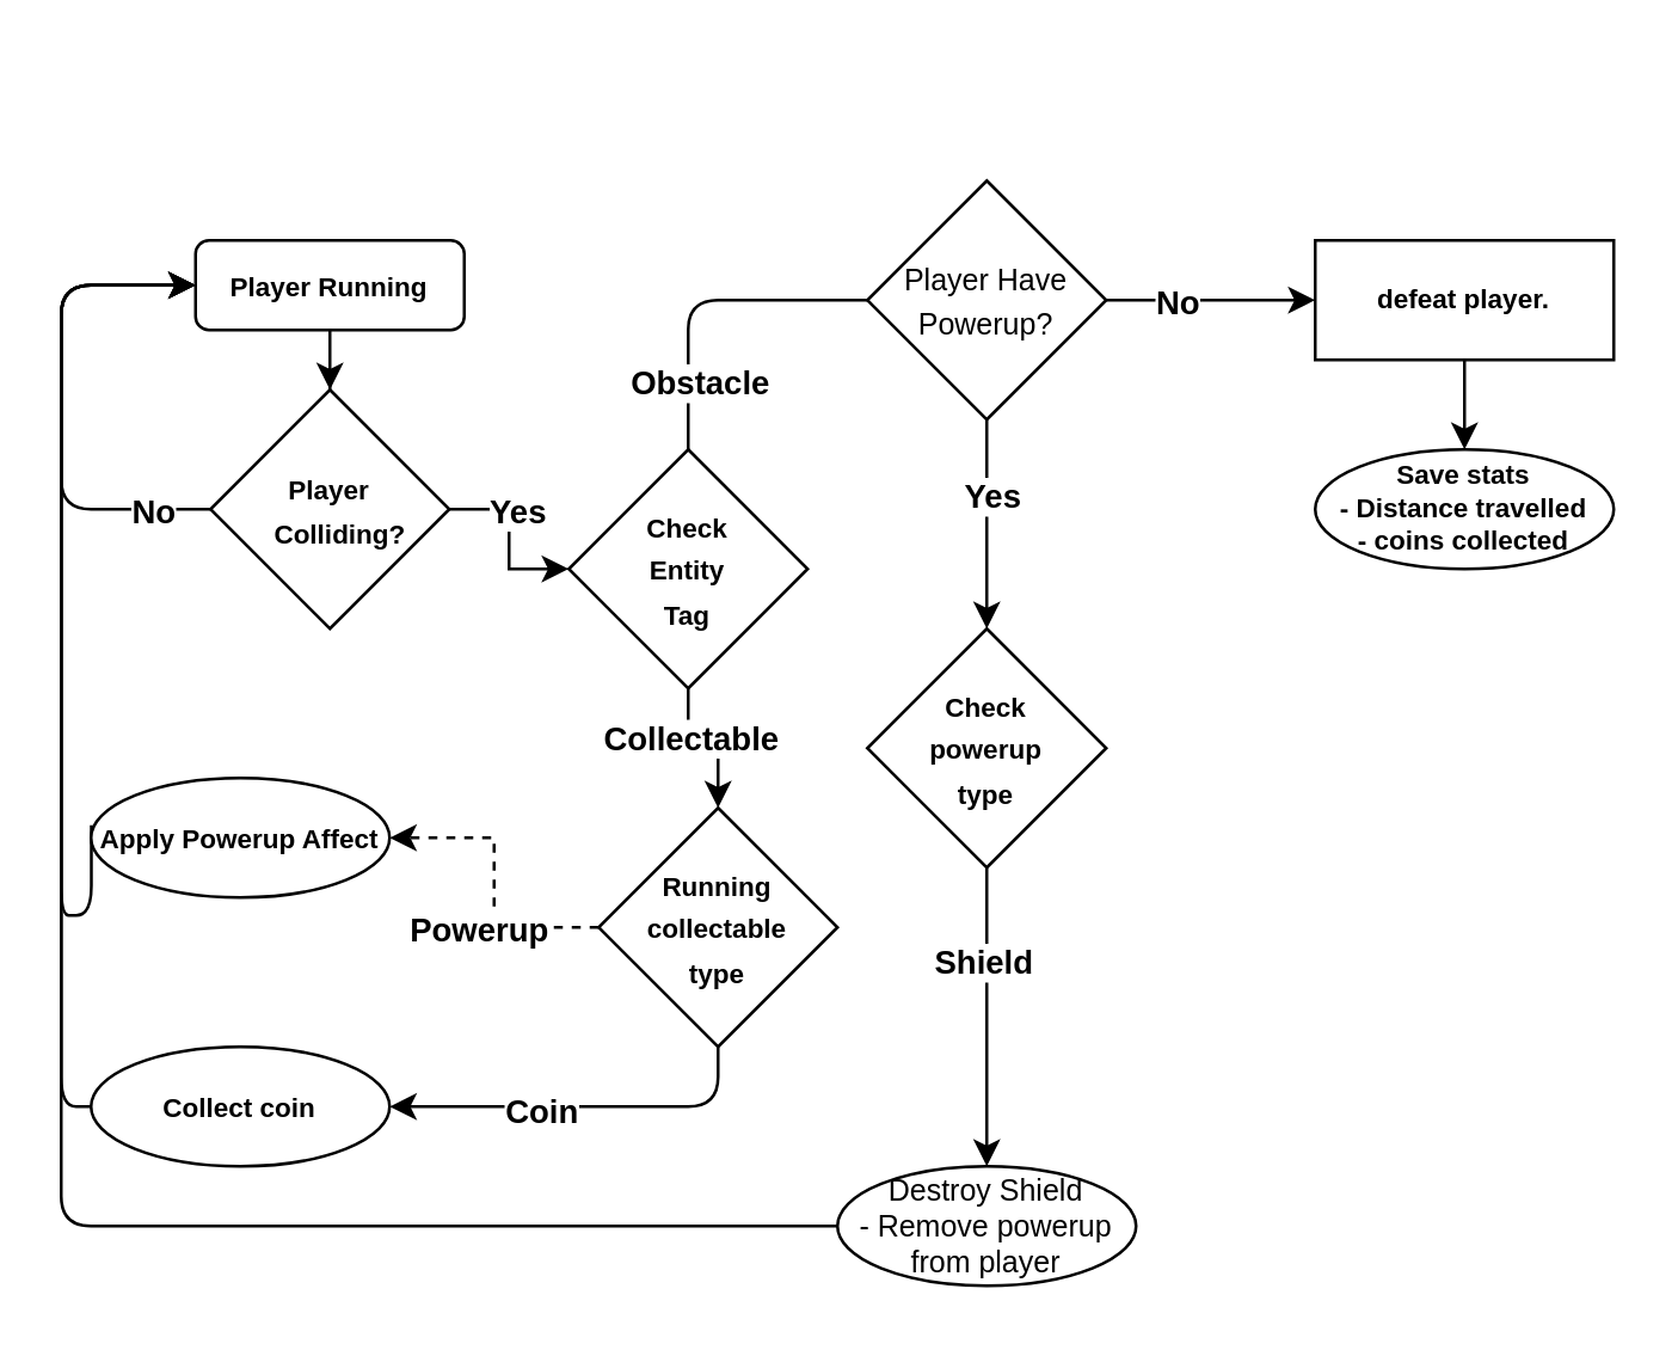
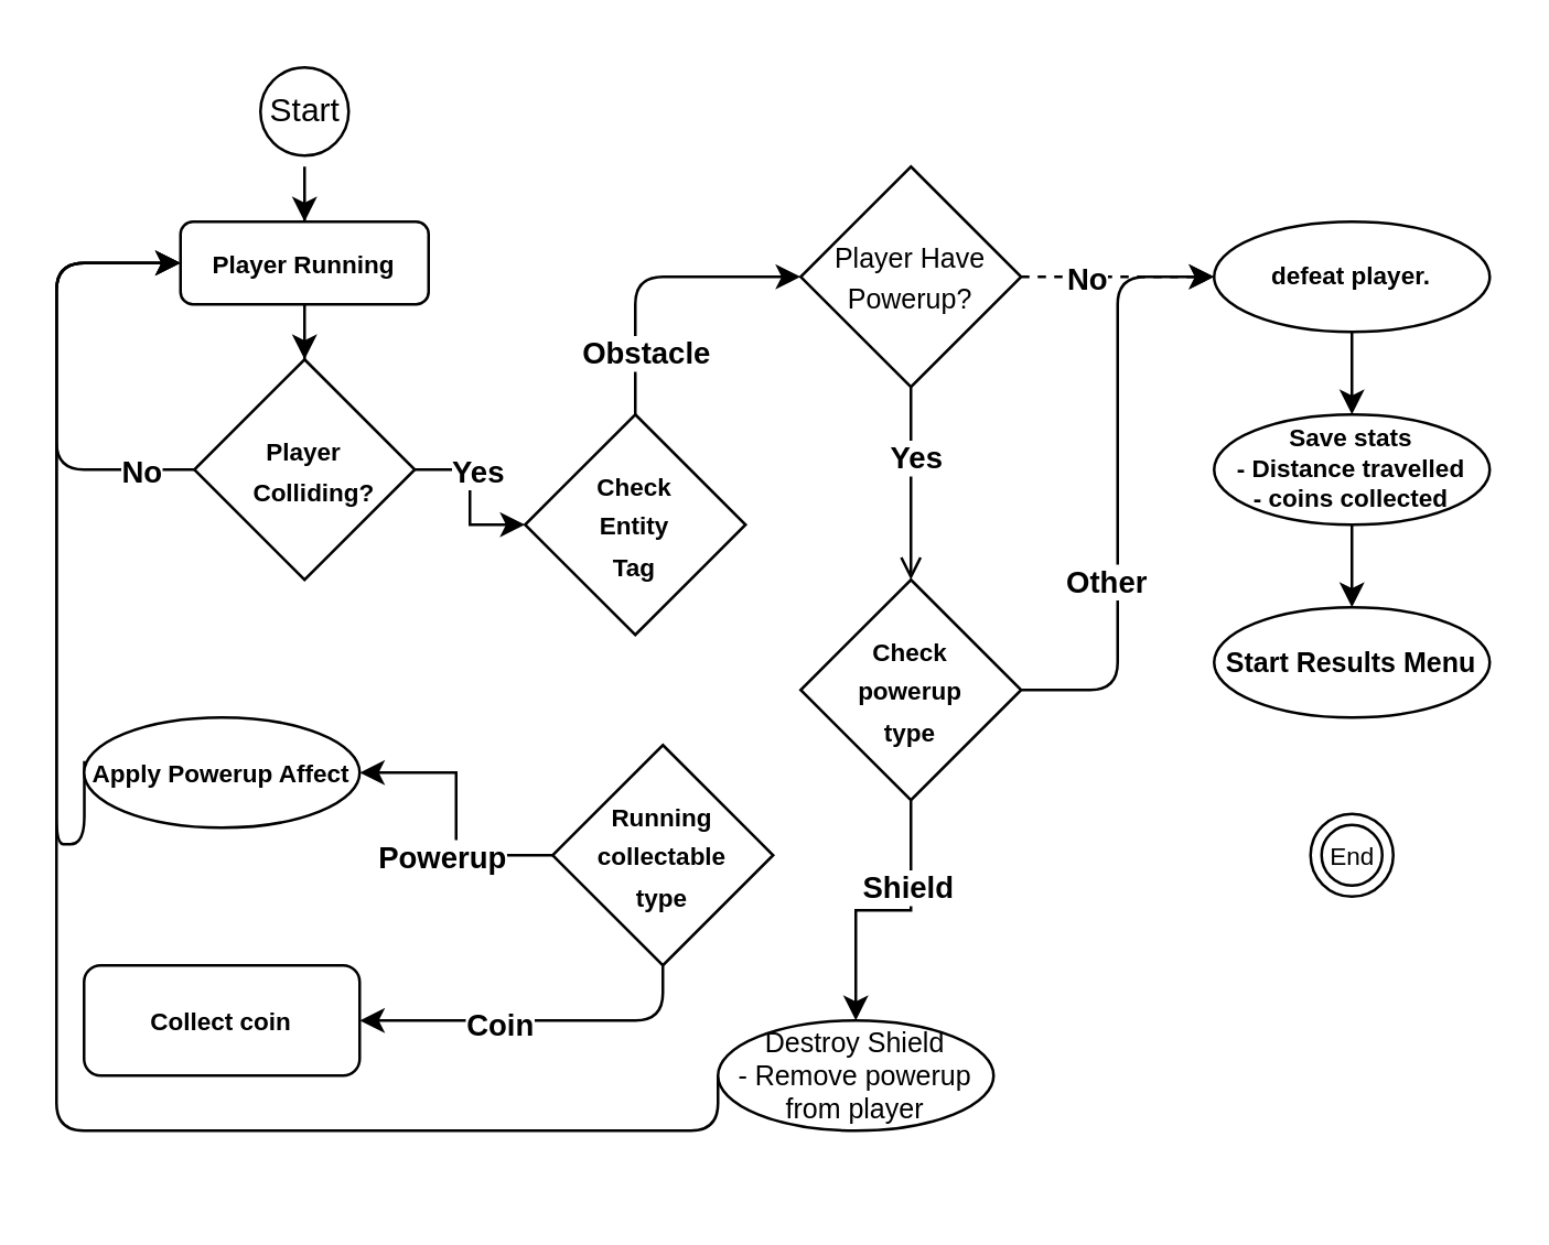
+ <mxCell id="3" value="Start" style="ellipse;html=1;shape=startState;" parent="1" vertex="1"><mxGeometry x="90" width="40" height="40" as="geometry" y="20" /></mxCell>
+ <mxCell id="2" value="" style="edgeStyle=orthogonalEdgeStyle;rounded=0;orthogonalLoop=1;jettySize=auto;html=1;" parent="1" source="3" target="5" edge="1"><mxGeometry relative="1" as="geometry" /></mxCell>
- <mxCell id="13" style="edgeStyle=orthogonalEdgeStyle;rounded=1;orthogonalLoop=1;jettySize=auto;html=1;exitX=0.5;exitY=0;exitDx=0;exitDy=0;entryX=0;entryY=0.5;entryDx=0;entryDy=0;endArrow=none;" edge="1" parent="1" source="15" target="35"><mxGeometry relative="1" as="geometry" /></mxCell>
+ <mxCell id="13" style="edgeStyle=orthogonalEdgeStyle;rounded=1;orthogonalLoop=1;jettySize=auto;html=1;exitX=0.5;exitY=0;exitDx=0;exitDy=0;entryX=0;entryY=0.5;entryDx=0;entryDy=0;" edge="1" parent="1" source="15" target="35"><mxGeometry relative="1" as="geometry" /></mxCell>
- <mxCell id="31" style="edgeStyle=orthogonalEdgeStyle;rounded=0;orthogonalLoop=1;jettySize=auto;html=1;entryX=0;entryY=0.5;entryDx=0;entryDy=0;" edge="1" parent="1" source="35" target="17"><mxGeometry relative="1" as="geometry" /></mxCell>
+ <mxCell id="31" style="edgeStyle=orthogonalEdgeStyle;rounded=0;orthogonalLoop=1;jettySize=auto;html=1;entryX=0;entryY=0.5;entryDx=0;entryDy=0;dashed=1;" edge="1" parent="1" source="35" target="17"><mxGeometry relative="1" as="geometry" /></mxCell>
- <mxCell id="17" value="&lt;font style=&quot;font-size: 9px;&quot;&gt;&lt;b&gt;defeat player.&lt;/b&gt;&lt;/font&gt;" style="whiteSpace=wrap;html=1;align=center;fontSize=8;rounded=0;" parent="1" vertex="1"><mxGeometry x="440" y="80" width="100" height="40" as="geometry" /></mxCell>
+ <mxCell id="17" value="&lt;font style=&quot;font-size: 9px;&quot;&gt;&lt;b&gt;defeat player.&lt;/b&gt;&lt;/font&gt;" style="ellipse;whiteSpace=wrap;html=1;align=center;fontSize=8;" parent="1" vertex="1"><mxGeometry x="440" y="80" width="100" height="40" as="geometry" /></mxCell>
+ <mxCell id="38" style="edgeStyle=orthogonalEdgeStyle;rounded=1;orthogonalLoop=1;jettySize=auto;html=1;entryX=0;entryY=0.5;entryDx=0;entryDy=0;" edge="1" parent="1" source="40" target="17"><mxGeometry relative="1" as="geometry" /></mxCell>
+ <mxCell id="39" value="&lt;b&gt;Other&lt;/b&gt;" style="edgeLabel;html=1;align=center;verticalAlign=middle;resizable=0;points=[];" vertex="1" connectable="0" parent="38"><mxGeometry x="-0.081" y="1" relative="1" as="geometry"><mxPoint x="-4" y="26" as="offset" /></mxGeometry></mxCell>
- <mxCell id="33" style="edgeStyle=orthogonalEdgeStyle;rounded=0;orthogonalLoop=1;jettySize=auto;html=1;entryX=0.5;entryY=0;entryDx=0;entryDy=0;" edge="1" parent="1" source="35" target="40"><mxGeometry relative="1" as="geometry" /></mxCell>
+ <mxCell id="33" style="edgeStyle=orthogonalEdgeStyle;rounded=0;orthogonalLoop=1;jettySize=auto;html=1;entryX=0.5;entryY=0;entryDx=0;entryDy=0;endArrow=open;" edge="1" parent="1" source="35" target="40"><mxGeometry relative="1" as="geometry" /></mxCell>
+ <mxCell id="18" style="edgeStyle=orthogonalEdgeStyle;rounded=0;orthogonalLoop=1;jettySize=auto;html=1;entryX=0.5;entryY=0;entryDx=0;entryDy=0;" edge="1" parent="1" source="19" target="30"><mxGeometry relative="1" as="geometry" /></mxCell>
+ <mxCell id="30" value="&lt;font size=&quot;1&quot;&gt;&lt;b&gt;Start Results Menu&lt;/b&gt;&lt;/font&gt;" style="ellipse;whiteSpace=wrap;html=1;align=center;fontSize=8;" parent="1" vertex="1"><mxGeometry x="440" y="220" width="100" height="40" as="geometry" /></mxCell>
- <mxCell id="11" value="" style="edgeStyle=orthogonalEdgeStyle;rounded=0;orthogonalLoop=1;jettySize=auto;html=1;" parent="1" source="15" target="25" edge="1"><mxGeometry relative="1" as="geometry" /></mxCell>
- <mxCell id="12" value="&lt;b&gt;Collectable&lt;/b&gt;" style="edgeLabel;html=1;align=center;verticalAlign=middle;resizable=0;points=[];" parent="11" vertex="1" connectable="0"><mxGeometry x="-0.35" relative="1" as="geometry"><mxPoint as="offset" /></mxGeometry></mxCell>
- <mxCell id="21" style="edgeStyle=orthogonalEdgeStyle;rounded=0;orthogonalLoop=1;jettySize=auto;html=1;exitX=0;exitY=0.5;exitDx=0;exitDy=0;entryX=1;entryY=0.5;entryDx=0;entryDy=0;dashed=1;" parent="1" source="25" target="27" edge="1"><mxGeometry relative="1" as="geometry" /></mxCell>
+ <mxCell id="21" style="edgeStyle=orthogonalEdgeStyle;rounded=0;orthogonalLoop=1;jettySize=auto;html=1;exitX=0;exitY=0.5;exitDx=0;exitDy=0;entryX=1;entryY=0.5;entryDx=0;entryDy=0;" parent="1" source="25" target="27" edge="1"><mxGeometry relative="1" as="geometry" /></mxCell>
+ <mxCell id="20" value="&lt;font style=&quot;font-size: 9px;&quot;&gt;End&lt;/font&gt;" style="ellipse;html=1;shape=endState;" parent="1" vertex="1"><mxGeometry x="475" y="295" width="30" height="30" as="geometry" /></mxCell>
- <mxCell id="28" style="edgeStyle=orthogonalEdgeStyle;rounded=1;orthogonalLoop=1;jettySize=auto;html=1;entryX=0;entryY=0.5;entryDx=0;entryDy=0;" parent="1" source="29" target="5" edge="1"><mxGeometry relative="1" as="geometry"><Array as="points"><mxPoint x="20" y="370" /><mxPoint x="20" y="95" /></Array></mxGeometry></mxCell>
- <mxCell id="29" value="&lt;font style=&quot;font-size: 9px;&quot;&gt;&lt;b&gt;Collect coin&lt;/b&gt;&lt;/font&gt;" style="ellipse;whiteSpace=wrap;html=1;align=center;" parent="1" vertex="1"><mxGeometry x="30" y="350" width="100" height="40" as="geometry" /></mxCell>
+ <mxCell id="29" value="&lt;font style=&quot;font-size: 9px;&quot;&gt;&lt;b&gt;Collect coin&lt;/b&gt;&lt;/font&gt;" style="whiteSpace=wrap;html=1;align=center;rounded=1;" parent="1" vertex="1"><mxGeometry x="30" y="350" width="100" height="40" as="geometry" /></mxCell>
- <mxCell id="42" value="&lt;font size=&quot;1&quot;&gt;Destroy Shield&lt;br&gt;- Remove powerup from player&lt;br&gt;&lt;/font&gt;" style="ellipse;whiteSpace=wrap;html=1;align=center;fontSize=8;" vertex="1" parent="1"><mxGeometry x="280" y="390" width="100" height="40" as="geometry" /></mxCell>
+ <mxCell id="42" value="&lt;font size=&quot;1&quot;&gt;Destroy Shield&lt;br&gt;- Remove powerup from player&lt;br&gt;&lt;/font&gt;" style="ellipse;whiteSpace=wrap;html=1;align=center;fontSize=8;" vertex="1" parent="1"><mxGeometry x="260" y="370" width="100" height="40" as="geometry" /></mxCell>
